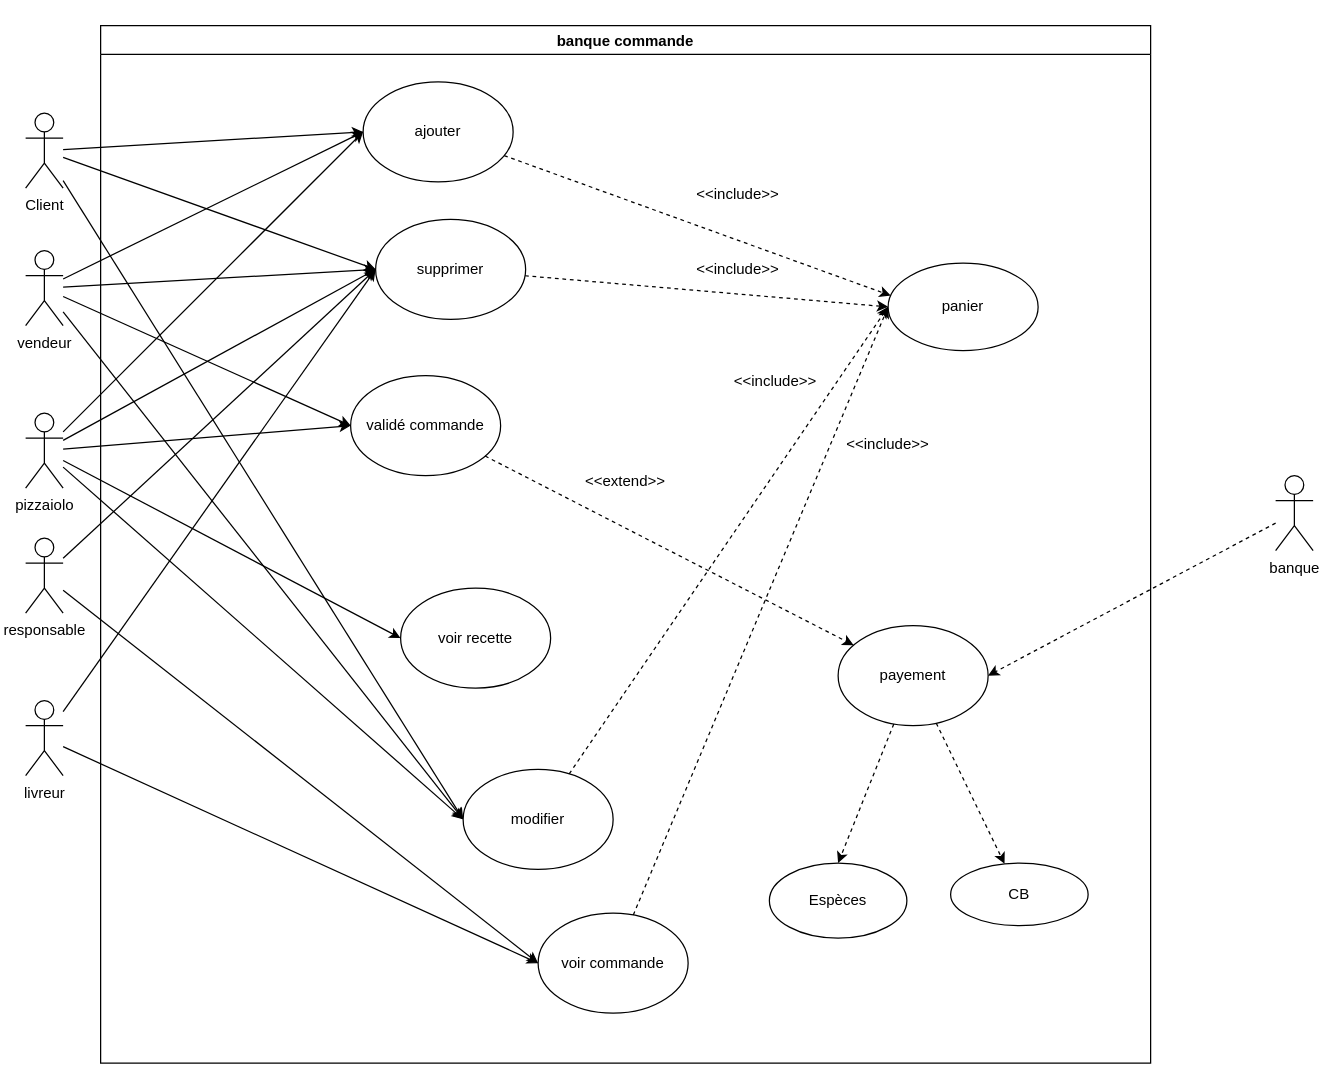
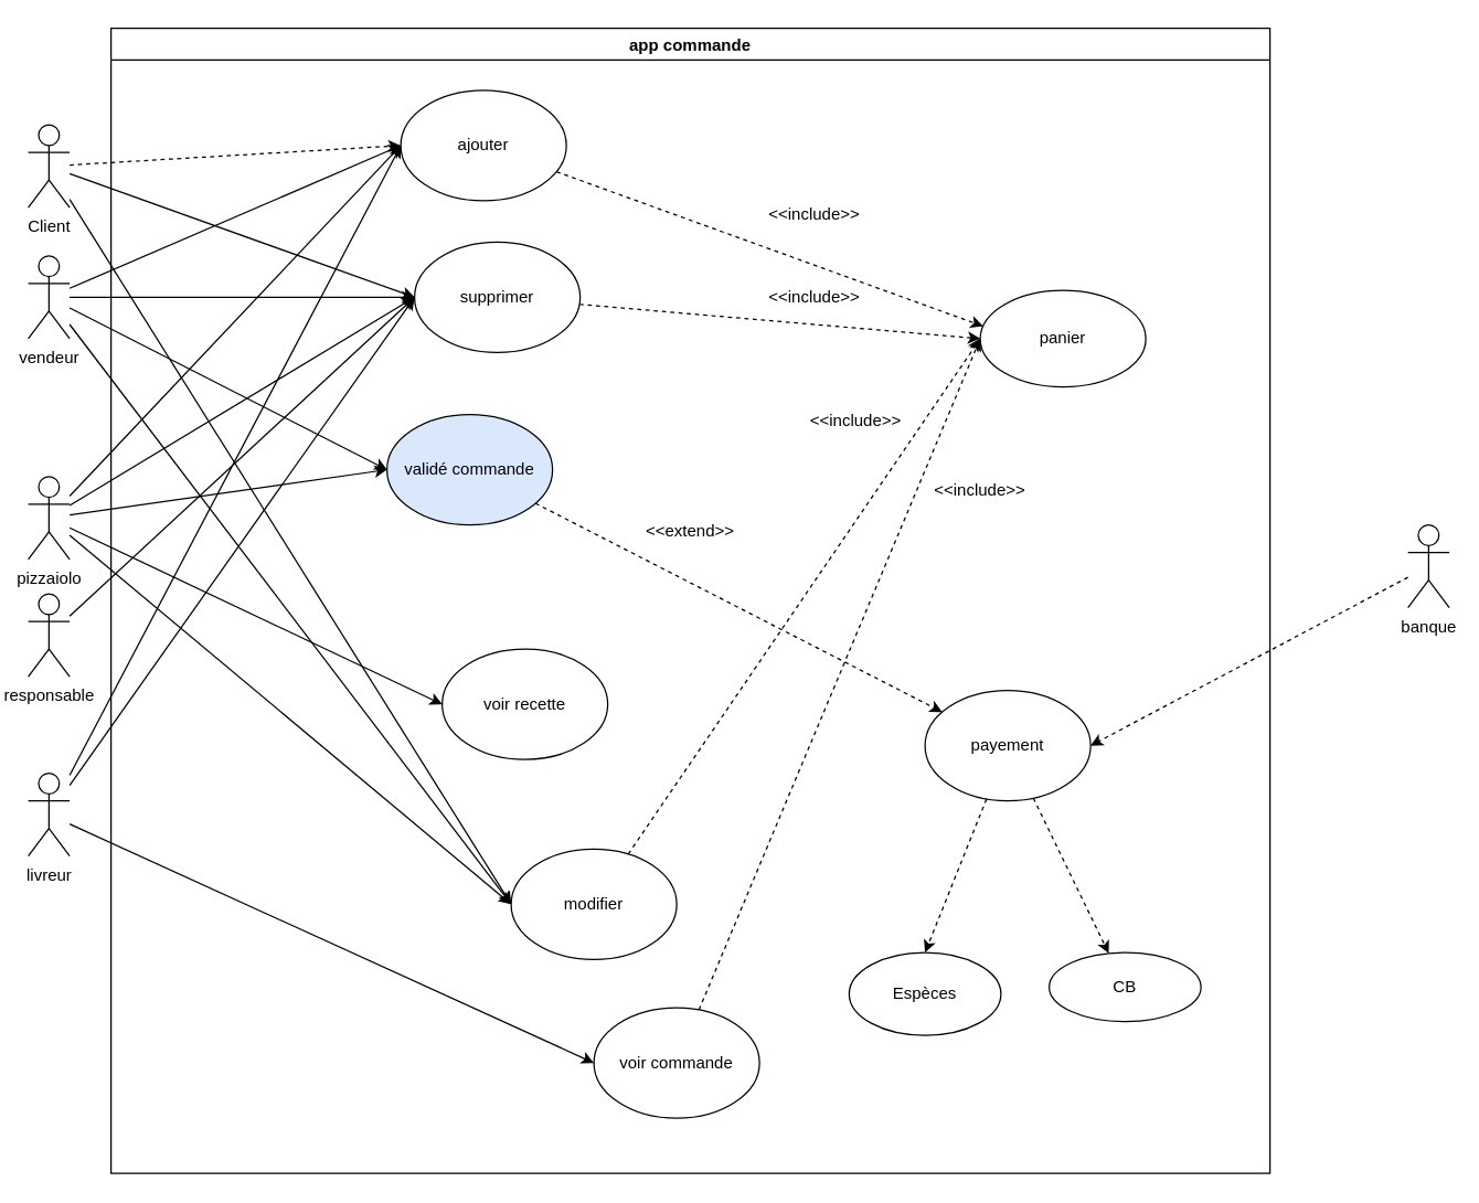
- <mxCell id="6" value="banque commande" style="swimlane;startSize=23;" parent="1" vertex="1"><mxGeometry x="80" y="20" width="840" height="830" as="geometry" /></mxCell>
+ <mxCell id="6" value="app commande" style="swimlane;startSize=23;" parent="1" vertex="1"><mxGeometry x="80" y="20" width="840" height="830" as="geometry" /></mxCell>
- <mxCell id="2" style="edgeStyle=none;rounded=0;orthogonalLoop=1;jettySize=auto;html=1;entryX=0;entryY=0.5;entryDx=0;entryDy=0;" parent="1" source="5" target="7" edge="1"><mxGeometry relative="1" as="geometry" /></mxCell>
+ <mxCell id="2" style="edgeStyle=none;rounded=0;orthogonalLoop=1;jettySize=auto;html=1;entryX=0;entryY=0.5;entryDx=0;entryDy=0;dashed=1;" parent="1" source="5" target="7" edge="1"><mxGeometry relative="1" as="geometry" /></mxCell>
- <mxCell id="33" value="vendeur" style="shape=umlActor;verticalLabelPosition=bottom;verticalAlign=top;html=1;outlineConnect=0;" parent="1" vertex="1"><mxGeometry x="20" y="200" width="30" height="60" as="geometry" /></mxCell>
+ <mxCell id="33" value="vendeur" style="shape=umlActor;verticalLabelPosition=bottom;verticalAlign=top;html=1;outlineConnect=0;" parent="1" vertex="1"><mxGeometry x="20" y="185" width="30" height="60" as="geometry" /></mxCell>
- <mxCell id="13" value="validé commande" style="ellipse;whiteSpace=wrap;html=1;" vertex="1" parent="6"><mxGeometry x="200" y="280" width="120" height="80" as="geometry" /></mxCell>
+ <mxCell id="13" value="validé commande" style="ellipse;whiteSpace=wrap;html=1;fillColor=#dae8fc;" vertex="1" parent="6"><mxGeometry x="200" y="280" width="120" height="80" as="geometry" /></mxCell>
- <mxCell id="39" value="pizzaiolo" style="shape=umlActor;verticalLabelPosition=bottom;verticalAlign=top;html=1;outlineConnect=0;" parent="1" vertex="1"><mxGeometry x="20" y="330" width="30" height="60" as="geometry" /></mxCell>
+ <mxCell id="39" value="pizzaiolo" style="shape=umlActor;verticalLabelPosition=bottom;verticalAlign=top;html=1;outlineConnect=0;" parent="1" vertex="1"><mxGeometry x="20" y="345" width="30" height="60" as="geometry" /></mxCell>
+ <mxCell id="43" style="edgeStyle=none;rounded=0;orthogonalLoop=1;jettySize=auto;html=1;entryX=0;entryY=0.5;entryDx=0;entryDy=0;" parent="1" source="46" target="7" edge="1"><mxGeometry relative="1" as="geometry" /></mxCell>
- <mxCell id="41" style="edgeStyle=none;rounded=0;orthogonalLoop=1;jettySize=auto;html=1;entryX=0;entryY=0.5;entryDx=0;entryDy=0;" edge="1" parent="1" source="42" target="12"><mxGeometry relative="1" as="geometry" /></mxCell>
